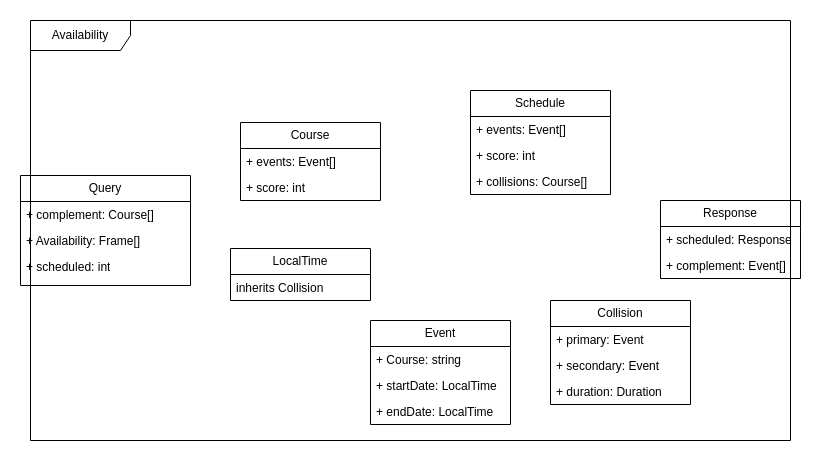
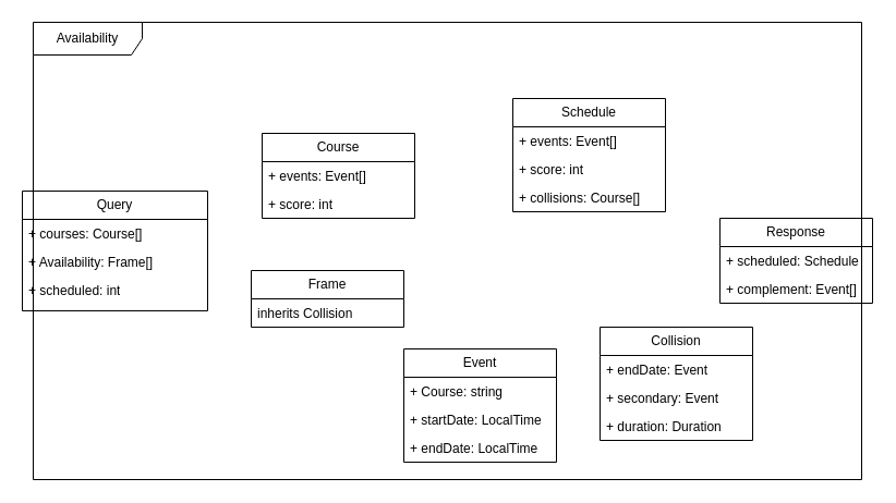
- <mxCell id="4" value="+ complement: Course[]" style="text;strokeColor=none;fillColor=none;align=left;verticalAlign=top;spacingLeft=4;spacingRight=4;overflow=hidden;rotatable=0;points=[[0,0.5],[1,0.5]];portConstraint=eastwest;whiteSpace=wrap;html=1;" vertex="1" parent="3"><mxGeometry y="26" width="170" height="26" as="geometry" /></mxCell>
+ <mxCell id="4" value="+ courses: Course[]" style="text;strokeColor=none;fillColor=none;align=left;verticalAlign=top;spacingLeft=4;spacingRight=4;overflow=hidden;rotatable=0;points=[[0,0.5],[1,0.5]];portConstraint=eastwest;whiteSpace=wrap;html=1;" vertex="1" parent="3"><mxGeometry y="26" width="170" height="26" as="geometry" /></mxCell>
- <mxCell id="25" value="+ scheduled: Response" style="text;strokeColor=none;fillColor=none;align=left;verticalAlign=top;spacingLeft=4;spacingRight=4;overflow=hidden;rotatable=0;points=[[0,0.5],[1,0.5]];portConstraint=eastwest;whiteSpace=wrap;html=1;" vertex="1" parent="24"><mxGeometry y="26" width="140" height="26" as="geometry" /></mxCell>
+ <mxCell id="25" value="+ scheduled: Schedule" style="text;strokeColor=none;fillColor=none;align=left;verticalAlign=top;spacingLeft=4;spacingRight=4;overflow=hidden;rotatable=0;points=[[0,0.5],[1,0.5]];portConstraint=eastwest;whiteSpace=wrap;html=1;" vertex="1" parent="24"><mxGeometry y="26" width="140" height="26" as="geometry" /></mxCell>
- <mxCell id="14" value="LocalTime" style="swimlane;fontStyle=0;childLayout=stackLayout;horizontal=1;startSize=26;fillColor=none;horizontalStack=0;resizeParent=1;resizeParentMax=0;resizeLast=0;collapsible=1;marginBottom=0;whiteSpace=wrap;html=1;" vertex="1" parent="1"><mxGeometry x="230" y="248" width="140" height="52" as="geometry" /></mxCell>
+ <mxCell id="14" value="Frame" style="swimlane;fontStyle=0;childLayout=stackLayout;horizontal=1;startSize=26;fillColor=none;horizontalStack=0;resizeParent=1;resizeParentMax=0;resizeLast=0;collapsible=1;marginBottom=0;whiteSpace=wrap;html=1;" vertex="1" parent="1"><mxGeometry x="230" y="248" width="140" height="52" as="geometry" /></mxCell>
- <mxCell id="17" value="+ primary: Event" style="text;strokeColor=none;fillColor=none;align=left;verticalAlign=top;spacingLeft=4;spacingRight=4;overflow=hidden;rotatable=0;points=[[0,0.5],[1,0.5]];portConstraint=eastwest;whiteSpace=wrap;html=1;" vertex="1" parent="16"><mxGeometry y="26" width="140" height="26" as="geometry" /></mxCell>
+ <mxCell id="17" value="+ endDate: Event" style="text;strokeColor=none;fillColor=none;align=left;verticalAlign=top;spacingLeft=4;spacingRight=4;overflow=hidden;rotatable=0;points=[[0,0.5],[1,0.5]];portConstraint=eastwest;whiteSpace=wrap;html=1;" vertex="1" parent="16"><mxGeometry y="26" width="140" height="26" as="geometry" /></mxCell>
